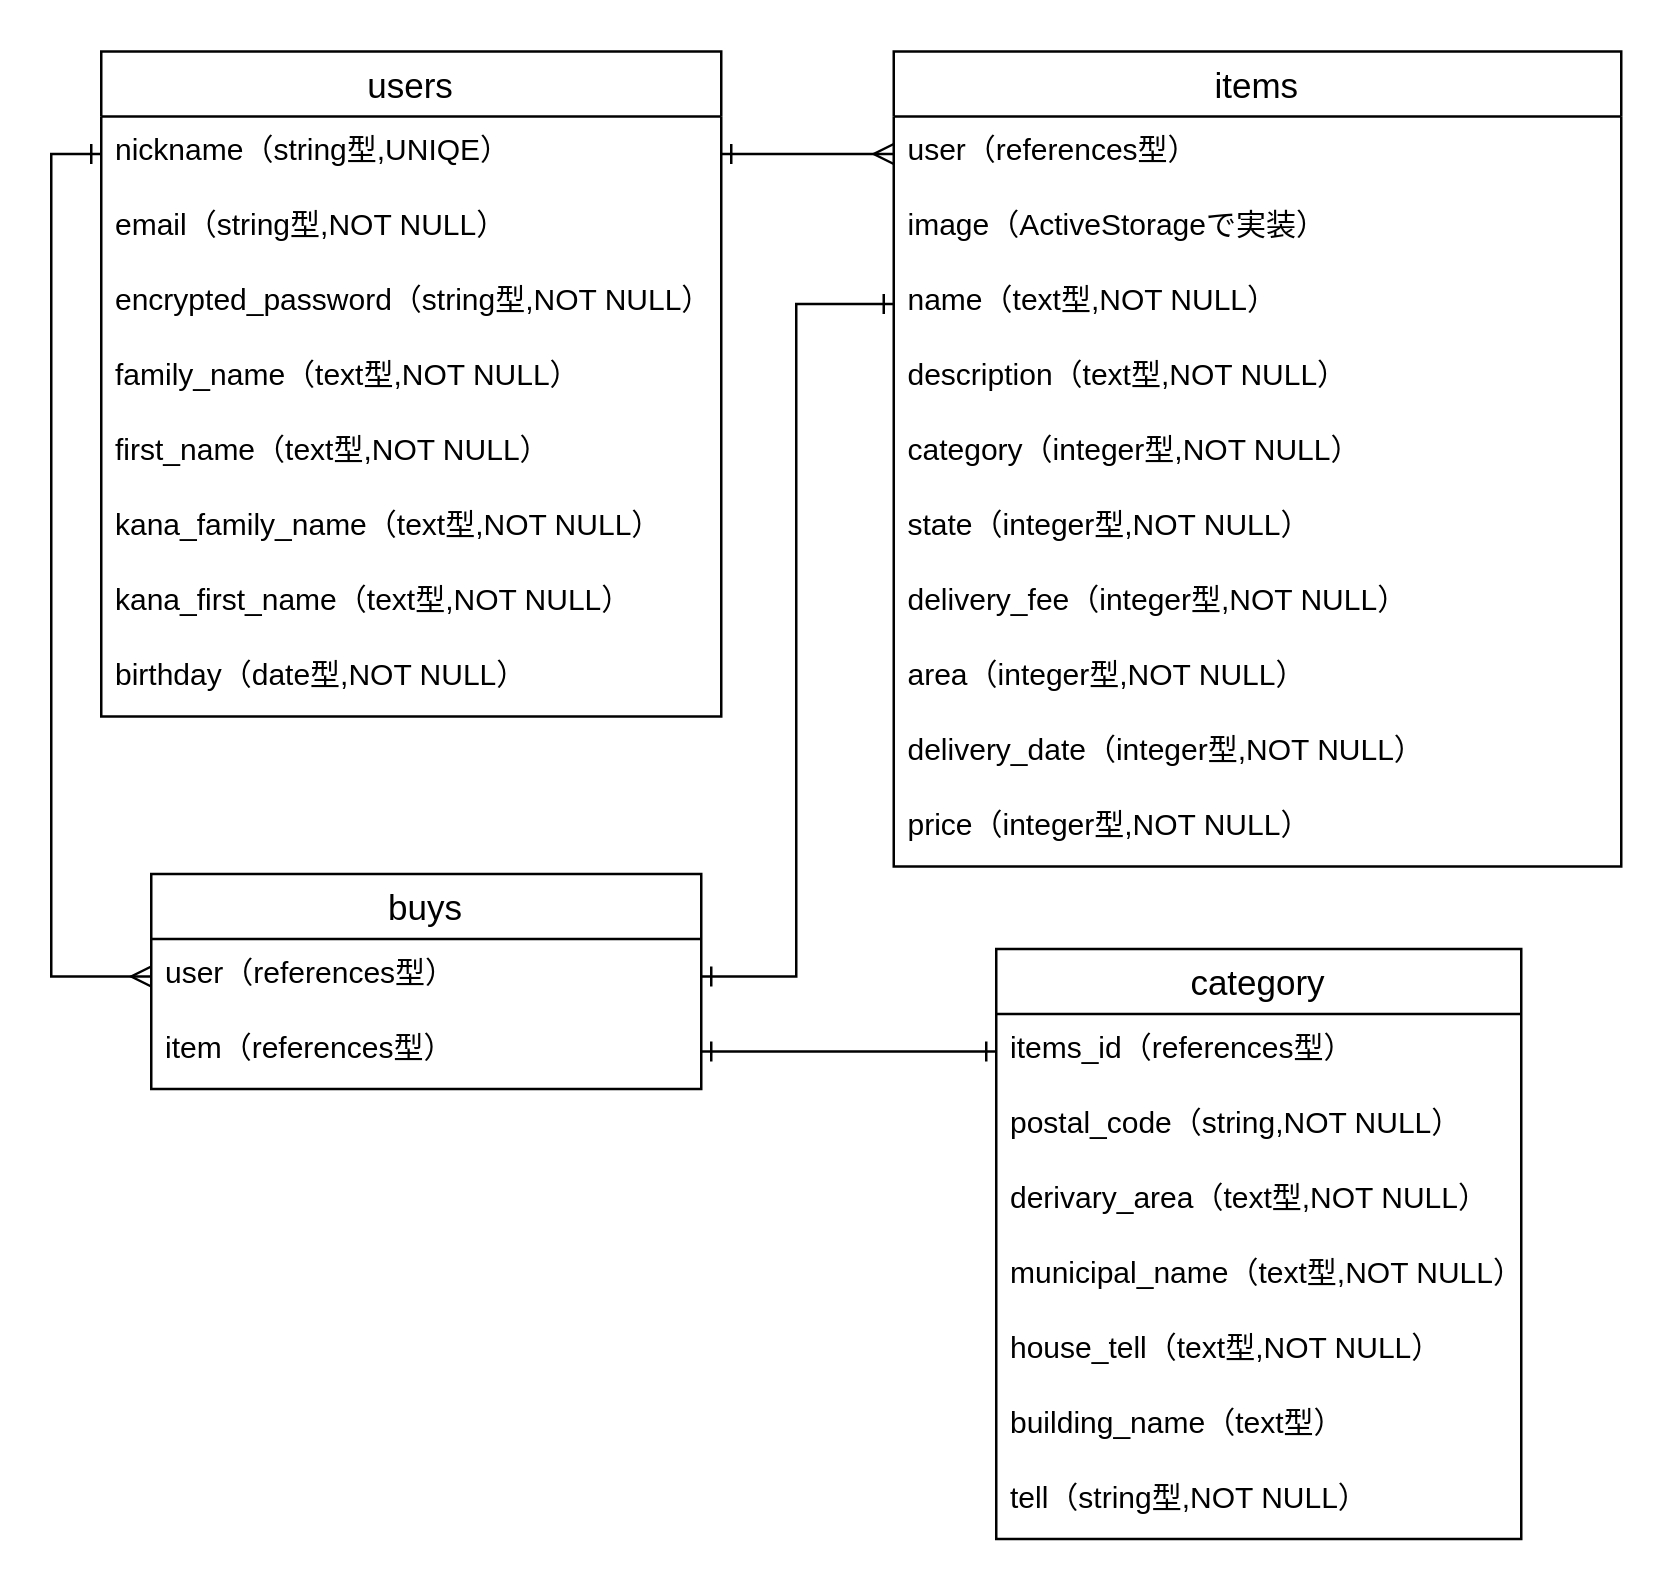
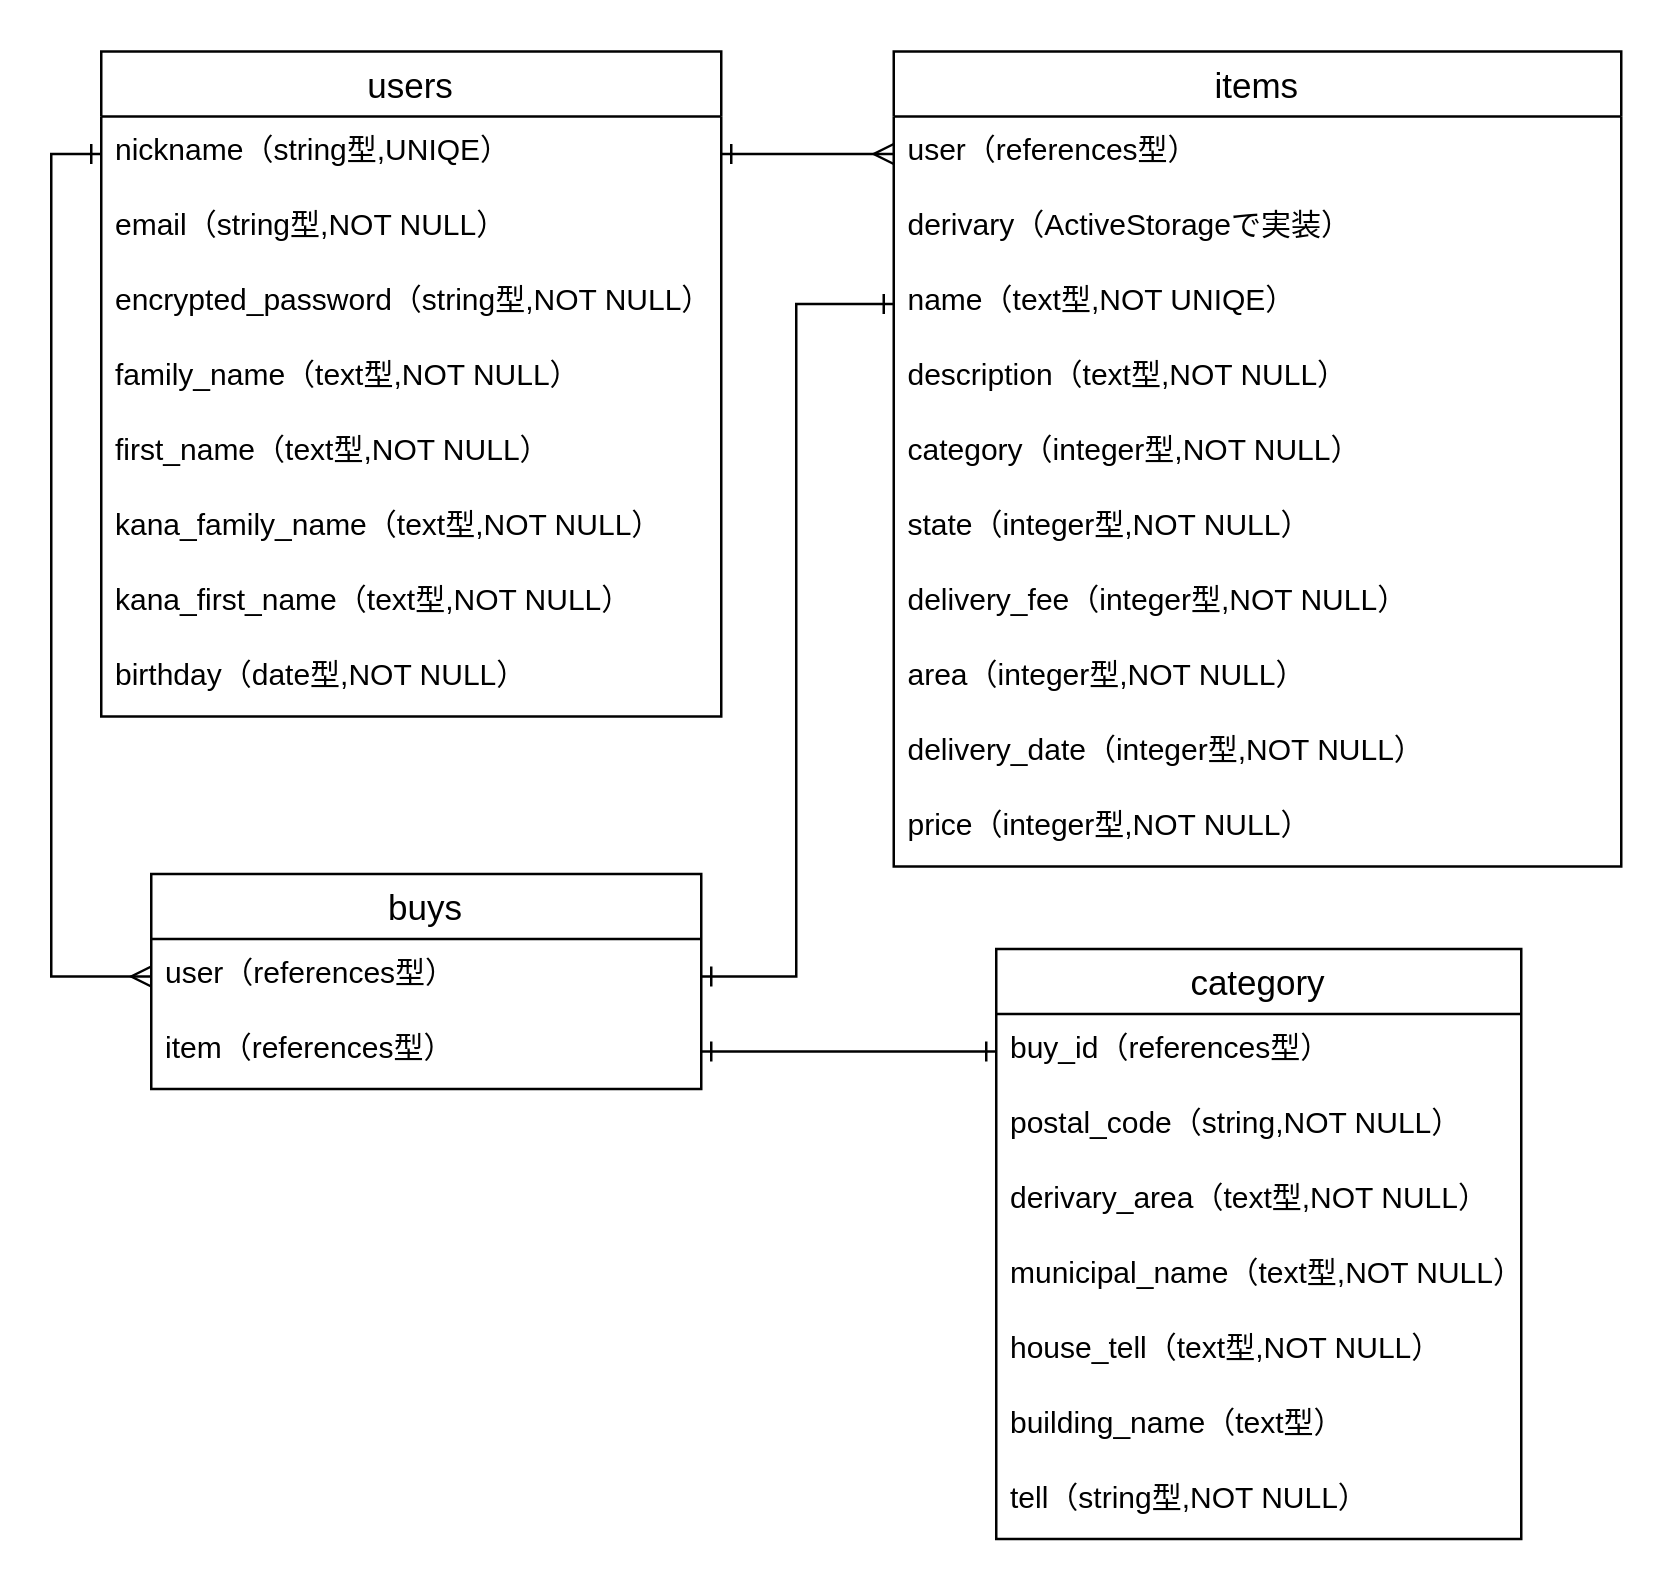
- <mxCell id="13" value="image（ActiveStorageで実装）" style="text;strokeColor=none;fillColor=none;spacingLeft=4;spacingRight=4;overflow=hidden;rotatable=0;points=[[0,0.5],[1,0.5]];portConstraint=eastwest;fontSize=12;" parent="11" vertex="1"><mxGeometry y="56" width="291" height="30" as="geometry" /></mxCell>
+ <mxCell id="13" value="derivary（ActiveStorageで実装）" style="text;strokeColor=none;fillColor=none;spacingLeft=4;spacingRight=4;overflow=hidden;rotatable=0;points=[[0,0.5],[1,0.5]];portConstraint=eastwest;fontSize=12;" parent="11" vertex="1"><mxGeometry y="56" width="291" height="30" as="geometry" /></mxCell>
- <mxCell id="14" value="name（text型,NOT NULL）" style="text;strokeColor=none;fillColor=none;spacingLeft=4;spacingRight=4;overflow=hidden;rotatable=0;points=[[0,0.5],[1,0.5]];portConstraint=eastwest;fontSize=12;" parent="11" vertex="1"><mxGeometry y="86" width="291" height="30" as="geometry" /></mxCell>
+ <mxCell id="14" value="name（text型,NOT UNIQE）" style="text;strokeColor=none;fillColor=none;spacingLeft=4;spacingRight=4;overflow=hidden;rotatable=0;points=[[0,0.5],[1,0.5]];portConstraint=eastwest;fontSize=12;" parent="11" vertex="1"><mxGeometry y="86" width="291" height="30" as="geometry" /></mxCell>
- <mxCell id="27" value="items_id（references型）" style="text;strokeColor=none;fillColor=none;spacingLeft=4;spacingRight=4;overflow=hidden;rotatable=0;points=[[0,0.5],[1,0.5]];portConstraint=eastwest;fontSize=12;" parent="26" vertex="1"><mxGeometry y="26" width="210" height="30" as="geometry" /></mxCell>
+ <mxCell id="27" value="buy_id（references型）" style="text;strokeColor=none;fillColor=none;spacingLeft=4;spacingRight=4;overflow=hidden;rotatable=0;points=[[0,0.5],[1,0.5]];portConstraint=eastwest;fontSize=12;" parent="26" vertex="1"><mxGeometry y="26" width="210" height="30" as="geometry" /></mxCell>
